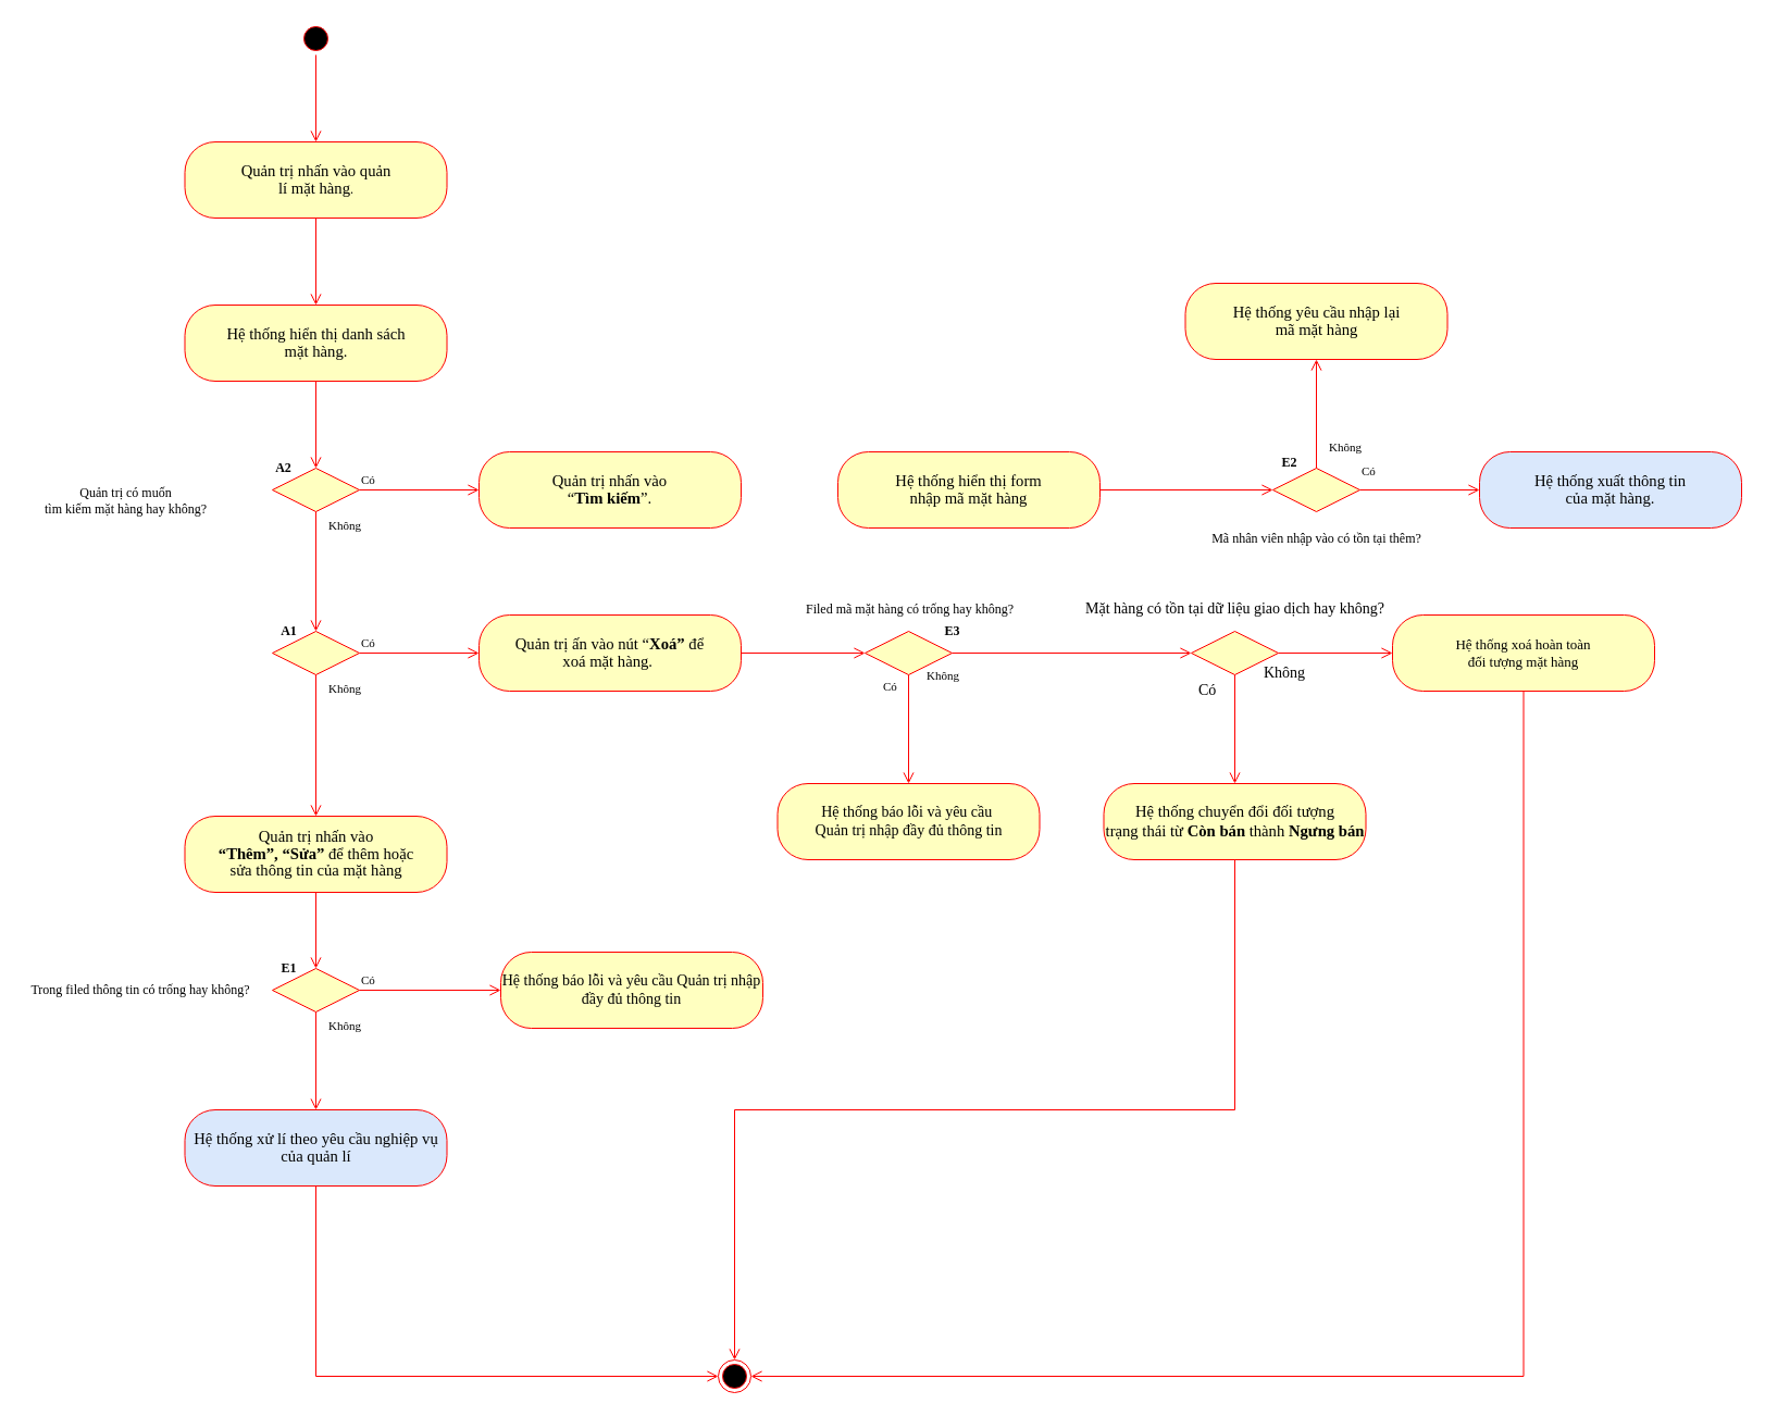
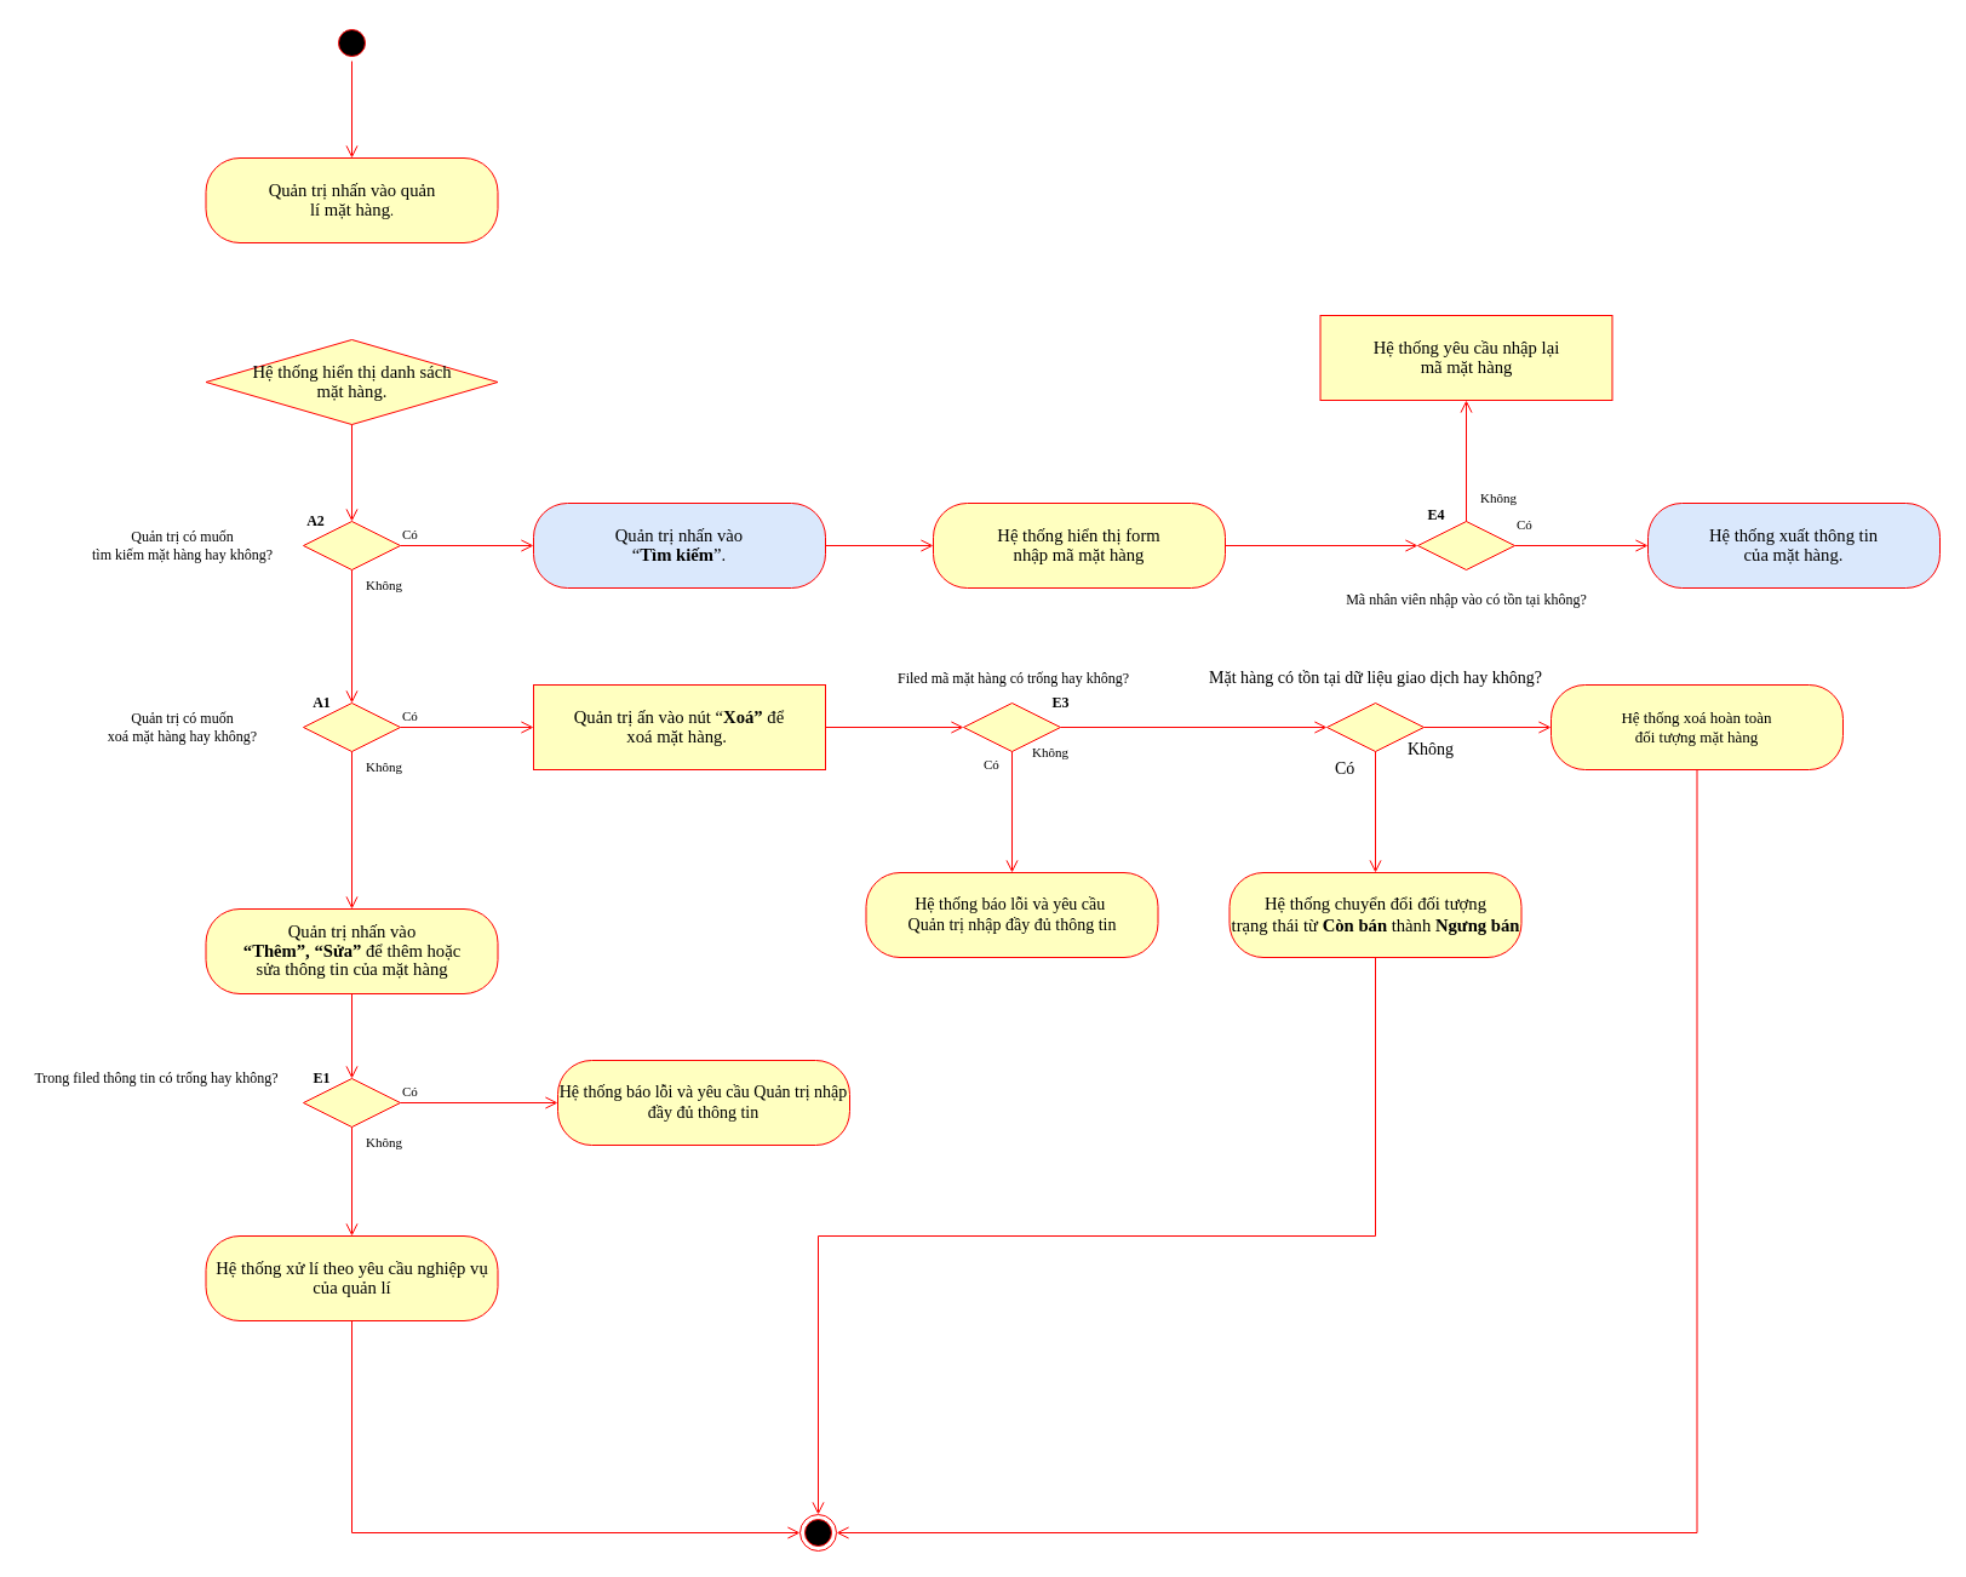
- <mxCell id="5" value="" style="edgeStyle=orthogonalEdgeStyle;html=1;verticalAlign=bottom;endArrow=open;endSize=8;strokeColor=#ff0000;rounded=0;fontFamily=Times New Roman;" parent="1" source="4" target="6" edge="1"><mxGeometry relative="1" as="geometry"><mxPoint x="291" y="275" as="targetPoint" /><mxPoint x="310" y="388" as="sourcePoint" /></mxGeometry></mxCell>
- <mxCell id="37" value="&lt;span lang=&quot;VI&quot; style=&quot;font-size: 11pt; line-height: 107%;&quot;&gt;Hệ thống yêu cầu nhập lại&lt;br&gt;mã mặt hàng&lt;br&gt;&lt;/span&gt;" style="rounded=1;whiteSpace=wrap;html=1;arcSize=40;fontColor=#000000;fillColor=#ffffc0;strokeColor=#ff0000;fontFamily=Times New Roman;" parent="1" vertex="1"><mxGeometry x="1089.5" y="260" width="241" height="70" as="geometry" /></mxCell>
+ <mxCell id="37" value="&lt;span lang=&quot;VI&quot; style=&quot;font-size: 11pt; line-height: 107%;&quot;&gt;Hệ thống yêu cầu nhập lại&lt;br&gt;mã mặt hàng&lt;br&gt;&lt;/span&gt;" style="whiteSpace=wrap;html=1;arcSize=40;fontColor=#000000;fillColor=#ffffc0;strokeColor=#ff0000;fontFamily=Times New Roman;rounded=0;" parent="1" vertex="1"><mxGeometry x="1089.5" y="260" width="241" height="70" as="geometry" /></mxCell>
- <mxCell id="6" value="&lt;span style=&quot;font-size: 11.0pt ; line-height: 107%&quot;&gt;Hệ thống hiển thị danh sách &lt;br&gt;&lt;/span&gt;&lt;span style=&quot;font-size: 11pt ; line-height: 107%&quot; lang=&quot;EN-US&quot;&gt;mặt hàng&lt;/span&gt;&lt;span style=&quot;font-size: 11pt; line-height: 107%;&quot; lang=&quot;EN-US&quot;&gt;.&lt;/span&gt;" style="rounded=1;whiteSpace=wrap;html=1;arcSize=40;fontColor=#000000;fillColor=#ffffc0;strokeColor=#ff0000;fontFamily=Times New Roman;" parent="1" vertex="1"><mxGeometry x="169.5" y="280" width="241" height="70" as="geometry" /></mxCell>
+ <mxCell id="6" value="&lt;span style=&quot;font-size: 11.0pt ; line-height: 107%&quot;&gt;Hệ thống hiển thị danh sách &lt;br&gt;&lt;/span&gt;&lt;span style=&quot;font-size: 11pt ; line-height: 107%&quot; lang=&quot;EN-US&quot;&gt;mặt hàng&lt;/span&gt;&lt;span style=&quot;font-size: 11pt; line-height: 107%;&quot; lang=&quot;EN-US&quot;&gt;.&lt;/span&gt;" style="rhombus;whiteSpace=wrap;html=1;arcSize=40;fontColor=#000000;fillColor=#ffffc0;strokeColor=#ff0000;fontFamily=Times New Roman;" parent="1" vertex="1"><mxGeometry x="169.5" y="280" width="241" height="70" as="geometry" /></mxCell>
- <mxCell id="31" value="&lt;b&gt;E2&lt;/b&gt;" style="text;html=1;align=center;verticalAlign=middle;resizable=0;points=[];autosize=1;strokeColor=none;fillColor=none;fontFamily=Times New Roman;" parent="1" vertex="1"><mxGeometry x="1170" y="415" width="30" height="20" as="geometry" /></mxCell>
+ <mxCell id="31" value="&lt;b&gt;E4&lt;/b&gt;" style="text;html=1;align=center;verticalAlign=middle;resizable=0;points=[];autosize=1;strokeColor=none;fillColor=none;fontFamily=Times New Roman;" parent="1" vertex="1"><mxGeometry x="1170" y="415" width="30" height="20" as="geometry" /></mxCell>
- <mxCell id="21" value="&lt;span style=&quot;font-size: 11pt; line-height: 107%;&quot;&gt;Quản&lt;/span&gt;&lt;span lang=&quot;VI&quot; style=&quot;font-size: 11pt; line-height: 107%;&quot;&gt; trị nhấn vào &lt;br&gt;“&lt;b&gt;Tìm kiếm&lt;/b&gt;”.&lt;/span&gt;" style="rounded=1;whiteSpace=wrap;html=1;arcSize=40;fontColor=#000000;fillColor=#ffffc0;strokeColor=#ff0000;fontFamily=Times New Roman;" parent="1" vertex="1"><mxGeometry x="440" y="415" width="241" height="70" as="geometry" /></mxCell>
+ <mxCell id="21" value="&lt;span style=&quot;font-size: 11pt; line-height: 107%;&quot;&gt;Quản&lt;/span&gt;&lt;span lang=&quot;VI&quot; style=&quot;font-size: 11pt; line-height: 107%;&quot;&gt; trị nhấn vào &lt;br&gt;“&lt;b&gt;Tìm kiếm&lt;/b&gt;”.&lt;/span&gt;" style="rounded=1;whiteSpace=wrap;html=1;arcSize=40;fontColor=#000000;fillColor=#dae8fc;strokeColor=#ff0000;fontFamily=Times New Roman;" parent="1" vertex="1"><mxGeometry x="440" y="415" width="241" height="70" as="geometry" /></mxCell>
+ <mxCell id="33" value="" style="edgeStyle=orthogonalEdgeStyle;html=1;verticalAlign=bottom;endArrow=open;endSize=8;strokeColor=#ff0000;rounded=0;fontFamily=Times New Roman;" parent="1" source="21" target="28" edge="1"><mxGeometry relative="1" as="geometry"><mxPoint x="300" y="290" as="targetPoint" /><mxPoint x="300" y="210" as="sourcePoint" /></mxGeometry></mxCell>
- <mxCell id="20" value="Quản trị có muốn&lt;br&gt;tìm kiếm mặt hàng hay không?" style="text;html=1;align=center;verticalAlign=middle;resizable=0;points=[];autosize=1;strokeColor=none;fillColor=none;fontFamily=Times New Roman;" parent="1" vertex="1"><mxGeometry x="35" y="445" width="160" height="30" as="geometry" /></mxCell>
+ <mxCell id="20" value="Quản trị có muốn&lt;br&gt;tìm kiếm mặt hàng hay không?" style="text;html=1;align=center;verticalAlign=middle;resizable=0;points=[];autosize=1;strokeColor=none;fillColor=none;fontFamily=Times New Roman;" parent="1" vertex="1"><mxGeometry x="70" y="435" width="160" height="30" as="geometry" /></mxCell>
- <mxCell id="32" value="Mã nhân viên nhập vào có tồn tại thêm?" style="text;html=1;align=center;verticalAlign=middle;resizable=0;points=[];autosize=1;strokeColor=none;fillColor=none;fontFamily=Times New Roman;" parent="1" vertex="1"><mxGeometry x="1105" y="485" width="210" height="20" as="geometry" /></mxCell>
+ <mxCell id="32" value="Mã nhân viên nhập vào có tồn tại không?" style="text;html=1;align=center;verticalAlign=middle;resizable=0;points=[];autosize=1;strokeColor=none;fillColor=none;fontFamily=Times New Roman;" parent="1" vertex="1"><mxGeometry x="1105" y="485" width="210" height="20" as="geometry" /></mxCell>
+ <mxCell id="13" value="Quản trị có muốn&lt;br&gt;xoá mặt hàng hay không?" style="text;html=1;align=center;verticalAlign=middle;resizable=0;points=[];autosize=1;strokeColor=none;fillColor=none;fontFamily=Times New Roman;" parent="1" vertex="1"><mxGeometry x="80" y="585" width="140" height="30" as="geometry" /></mxCell>
- <mxCell id="38" value="&lt;span lang=&quot;VI&quot; style=&quot;font-size: 11pt; line-height: 107%;&quot;&gt;Quản trị ấn vào nút “&lt;/span&gt;&lt;b&gt;&lt;span style=&quot;font-size: 11pt; line-height: 107%;&quot;&gt;Xoá&lt;/span&gt;&lt;span lang=&quot;VI&quot; style=&quot;font-size: 11pt; line-height: 107%;&quot;&gt;” &lt;/span&gt;&lt;/b&gt;&lt;span lang=&quot;VI&quot; style=&quot;font-size: 11pt; line-height: 107%;&quot;&gt;để &lt;br&gt;xoá&lt;/span&gt;&lt;span style=&quot;font-size: 11pt; line-height: 107%;&quot;&gt;&amp;nbsp;mặt hàng.&amp;nbsp;&lt;/span&gt;" style="rounded=1;whiteSpace=wrap;html=1;arcSize=40;fontColor=#000000;fillColor=#ffffc0;strokeColor=#ff0000;fontFamily=Times New Roman;" parent="1" vertex="1"><mxGeometry x="440" y="565" width="241" height="70" as="geometry" /></mxCell>
+ <mxCell id="38" value="&lt;span lang=&quot;VI&quot; style=&quot;font-size: 11pt; line-height: 107%;&quot;&gt;Quản trị ấn vào nút “&lt;/span&gt;&lt;b&gt;&lt;span style=&quot;font-size: 11pt; line-height: 107%;&quot;&gt;Xoá&lt;/span&gt;&lt;span lang=&quot;VI&quot; style=&quot;font-size: 11pt; line-height: 107%;&quot;&gt;” &lt;/span&gt;&lt;/b&gt;&lt;span lang=&quot;VI&quot; style=&quot;font-size: 11pt; line-height: 107%;&quot;&gt;để &lt;br&gt;xoá&lt;/span&gt;&lt;span style=&quot;font-size: 11pt; line-height: 107%;&quot;&gt;&amp;nbsp;mặt hàng.&amp;nbsp;&lt;/span&gt;" style="whiteSpace=wrap;html=1;arcSize=40;fontColor=#000000;fillColor=#ffffc0;strokeColor=#ff0000;fontFamily=Times New Roman;rounded=0;" parent="1" vertex="1"><mxGeometry x="440" y="565" width="241" height="70" as="geometry" /></mxCell>
- <mxCell id="25" value="Trong filed thông tin có trống hay không?&amp;nbsp;" style="text;html=1;align=center;verticalAlign=middle;resizable=0;points=[];autosize=1;strokeColor=none;fillColor=none;fontFamily=Times New Roman;" parent="1" vertex="1"><mxGeometry x="20" y="900" width="220" height="20" as="geometry" /></mxCell>
+ <mxCell id="25" value="Trong filed thông tin có trống hay không?&amp;nbsp;" style="text;html=1;align=center;verticalAlign=middle;resizable=0;points=[];autosize=1;strokeColor=none;fillColor=none;fontFamily=Times New Roman;" parent="1" vertex="1"><mxGeometry x="20" y="880" width="220" height="20" as="geometry" /></mxCell>
- <mxCell id="14" value="&lt;span style=&quot;font-size: 11pt; line-height: 107%;&quot;&gt;Hệ thống xử lí theo yêu cầu nghiệp vụ của quản lí&lt;/span&gt;" style="rounded=1;whiteSpace=wrap;html=1;arcSize=40;fontColor=#000000;fillColor=#dae8fc;strokeColor=#ff0000;fontFamily=Times New Roman;" parent="1" vertex="1"><mxGeometry x="169.5" y="1020" width="241" height="70" as="geometry" /></mxCell>
+ <mxCell id="14" value="&lt;span style=&quot;font-size: 11pt; line-height: 107%;&quot;&gt;Hệ thống xử lí theo yêu cầu nghiệp vụ của quản lí&lt;/span&gt;" style="rounded=1;whiteSpace=wrap;html=1;arcSize=40;fontColor=#000000;fillColor=#ffffc0;strokeColor=#ff0000;fontFamily=Times New Roman;" parent="1" vertex="1"><mxGeometry x="169.5" y="1020" width="241" height="70" as="geometry" /></mxCell>
